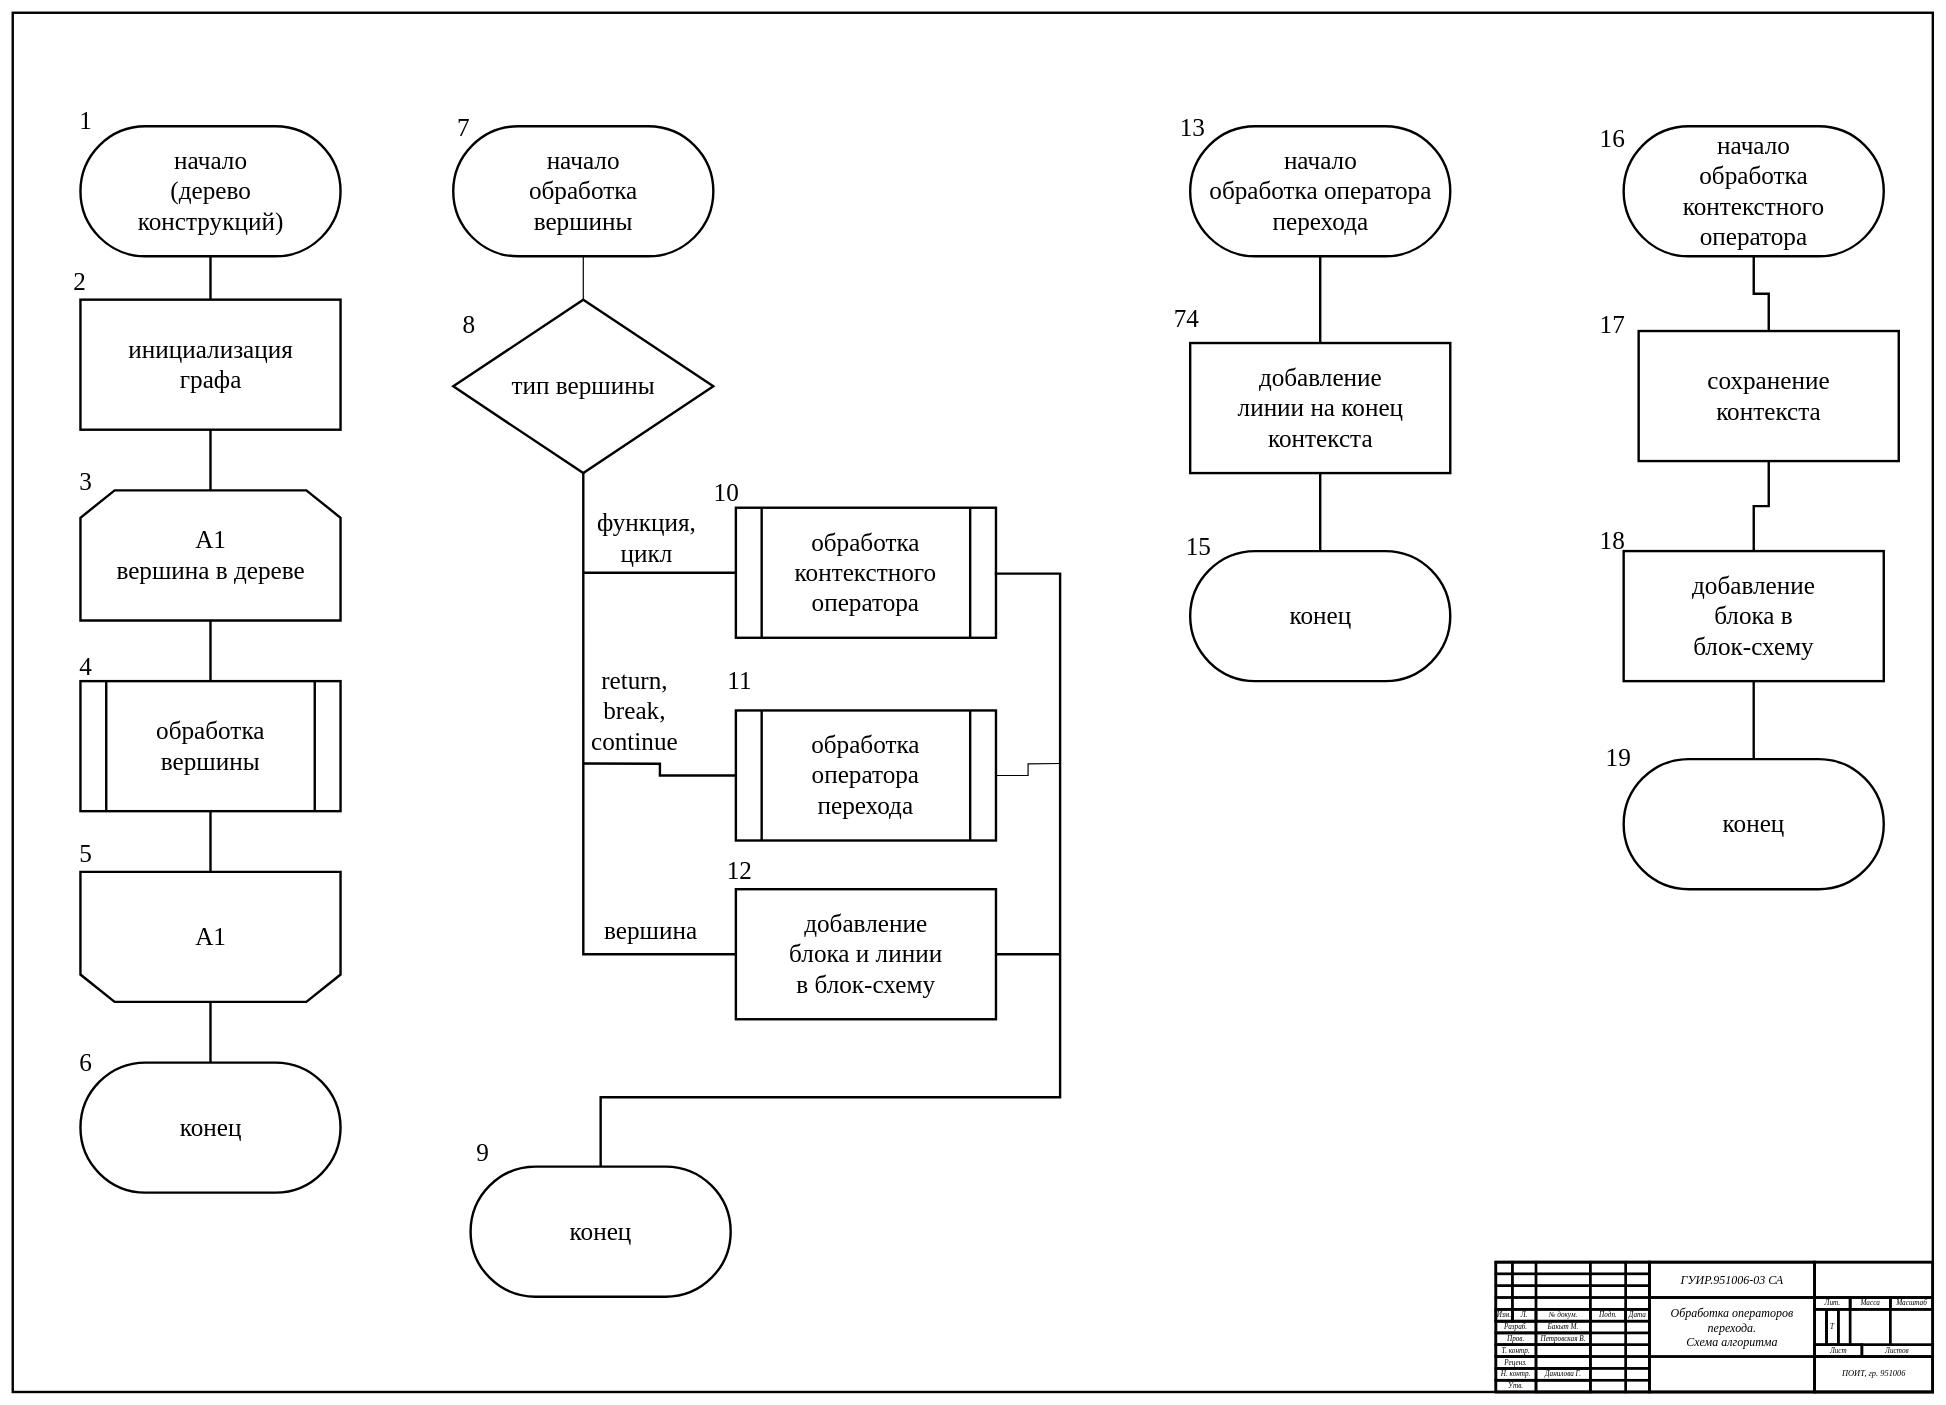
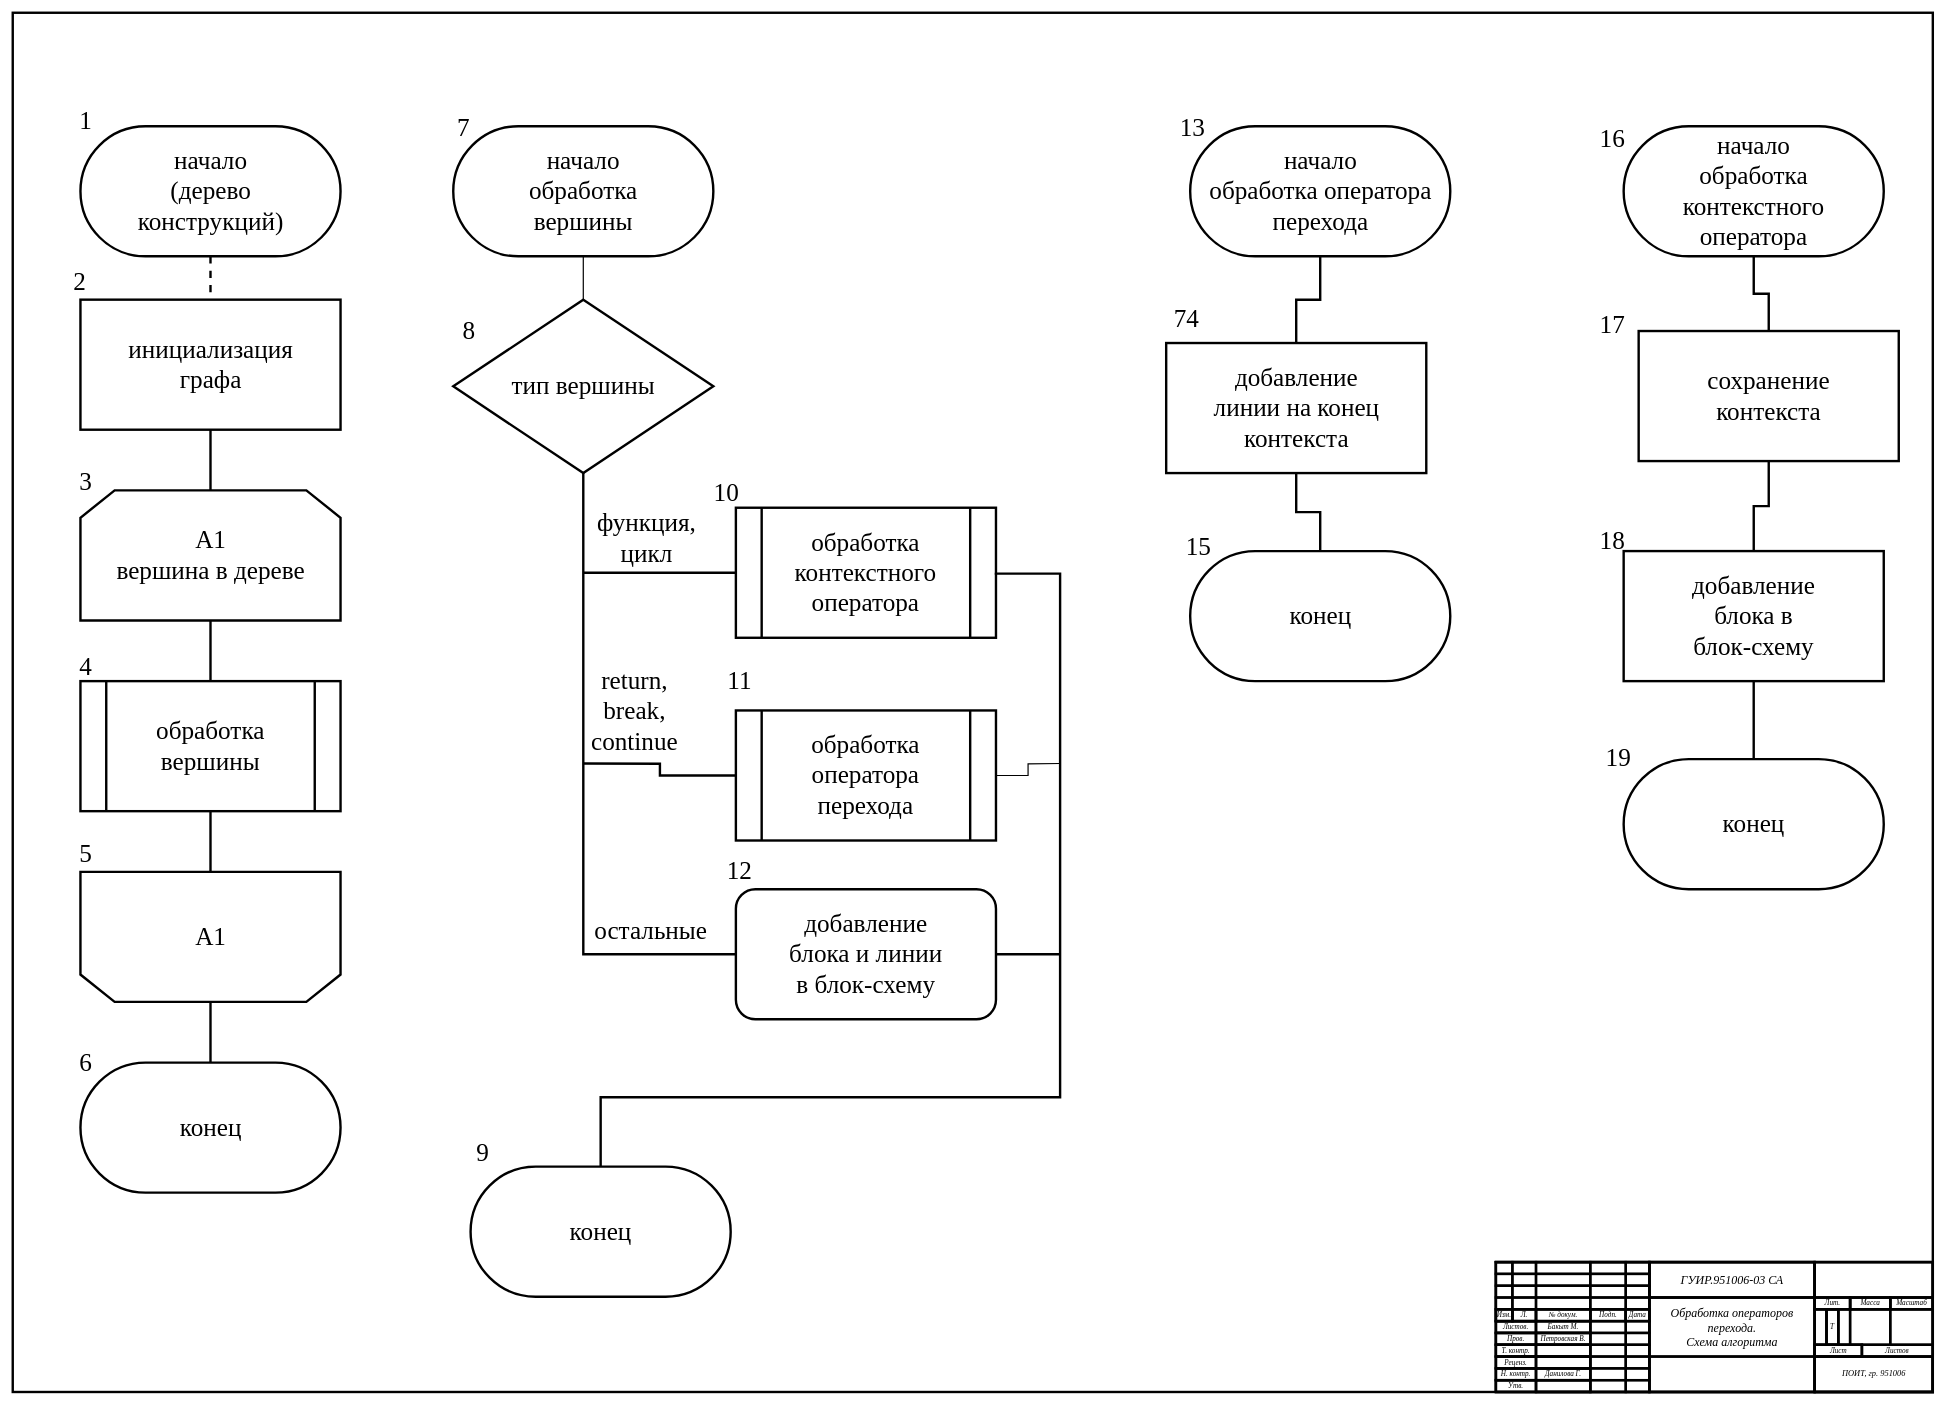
- <mxCell id="6" value="" style="edgeStyle=orthogonalEdgeStyle;rounded=0;orthogonalLoop=1;jettySize=auto;html=1;strokeWidth=4;endArrow=none;endFill=0;fontSize=42;fontFamily=Times New Roman;" parent="1" source="2" target="5" edge="1"><mxGeometry relative="1" as="geometry" /></mxCell>
+ <mxCell id="6" value="" style="edgeStyle=orthogonalEdgeStyle;rounded=0;orthogonalLoop=1;jettySize=auto;html=1;strokeWidth=4;endArrow=none;endFill=0;fontSize=42;fontFamily=Times New Roman;dashed=1;" parent="1" source="2" target="5" edge="1"><mxGeometry relative="1" as="geometry" /></mxCell>
- <mxCell id="45" value="8" style="text;html=1;align=center;verticalAlign=middle;resizable=0;points=[];autosize=1;strokeColor=none;fillColor=none;fontSize=42;fontFamily=Times New Roman;container=0;" parent="1" vertex="1"><mxGeometry x="761.161" y="511.246" width="40" height="60" as="geometry" /></mxCell>
+ <mxCell id="45" value="8" style="text;html=1;align=center;verticalAlign=middle;resizable=0;points=[];autosize=1;strokeColor=none;fillColor=none;fontSize=42;fontFamily=Times New Roman;container=0;" parent="1" vertex="1"><mxGeometry x="761.161" y="521.246" width="40" height="60" as="geometry" /></mxCell>
- <mxCell id="31" value="добавление&lt;br style=&quot;font-size: 42px;&quot;&gt;линии на конец&lt;br style=&quot;font-size: 42px;&quot;&gt;контекста" style="rounded=0;whiteSpace=wrap;html=1;strokeWidth=4;fontFamily=Times New Roman;fontSize=42;aspect=fixed;container=0;" parent="1" vertex="1"><mxGeometry x="1983.535" y="571.248" width="433.577" height="216.788" as="geometry" /></mxCell>
+ <mxCell id="31" value="добавление&lt;br style=&quot;font-size: 42px;&quot;&gt;линии на конец&lt;br style=&quot;font-size: 42px;&quot;&gt;контекста" style="rounded=0;whiteSpace=wrap;html=1;strokeWidth=4;fontFamily=Times New Roman;fontSize=42;aspect=fixed;container=0;" parent="1" vertex="1"><mxGeometry x="1943.535" y="571.248" width="433.577" height="216.788" as="geometry" /></mxCell>
- <mxCell id="37" value="вершина" style="text;html=1;align=center;verticalAlign=middle;resizable=0;points=[];autosize=1;strokeColor=none;fillColor=none;fontSize=42;fontFamily=Times New Roman;container=0;" parent="1" vertex="1"><mxGeometry x="978.641" y="1520.995" width="210" height="60" as="geometry" /></mxCell>
+ <mxCell id="37" value="остальные" style="text;html=1;align=center;verticalAlign=middle;resizable=0;points=[];autosize=1;strokeColor=none;fillColor=none;fontSize=42;fontFamily=Times New Roman;container=0;" parent="1" vertex="1"><mxGeometry x="978.641" y="1520.995" width="210" height="60" as="geometry" /></mxCell>
- <mxCell id="17" value="добавление&lt;br style=&quot;font-size: 42px;&quot;&gt;блока и линии&lt;br style=&quot;font-size: 42px;&quot;&gt;в блок-схему" style="rounded=0;whiteSpace=wrap;html=1;strokeWidth=4;fontFamily=Times New Roman;fontSize=42;aspect=fixed;container=0;" parent="1" vertex="1"><mxGeometry x="1226.22" y="1481.73" width="433.577" height="216.788" as="geometry" /></mxCell>
+ <mxCell id="17" value="добавление&lt;br style=&quot;font-size: 42px;&quot;&gt;блока и линии&lt;br style=&quot;font-size: 42px;&quot;&gt;в блок-схему" style="whiteSpace=wrap;html=1;strokeWidth=4;fontFamily=Times New Roman;fontSize=42;aspect=fixed;container=0;rounded=1;" parent="1" vertex="1"><mxGeometry x="1226.22" y="1481.73" width="433.577" height="216.788" as="geometry" /></mxCell>
- <mxCell id="107" value="&lt;i&gt;Разраб.&lt;/i&gt;" style="rounded=0;whiteSpace=wrap;html=1;fillColor=none;fontFamily=Times New Roman;fontSize=12;container=0;strokeWidth=4;movable=1;resizable=1;rotatable=1;deletable=1;editable=1;locked=0;connectable=1;" parent="60" vertex="1"><mxGeometry x="2472.44" y="2181.084" width="66.84" height="19.68" as="geometry" /></mxCell>
+ <mxCell id="107" value="&lt;i&gt;Листов.&lt;/i&gt;" style="rounded=0;whiteSpace=wrap;html=1;fillColor=none;fontFamily=Times New Roman;fontSize=12;container=0;strokeWidth=4;movable=1;resizable=1;rotatable=1;deletable=1;editable=1;locked=0;connectable=1;" parent="60" vertex="1"><mxGeometry x="2472.44" y="2181.084" width="66.84" height="19.68" as="geometry" /></mxCell>
